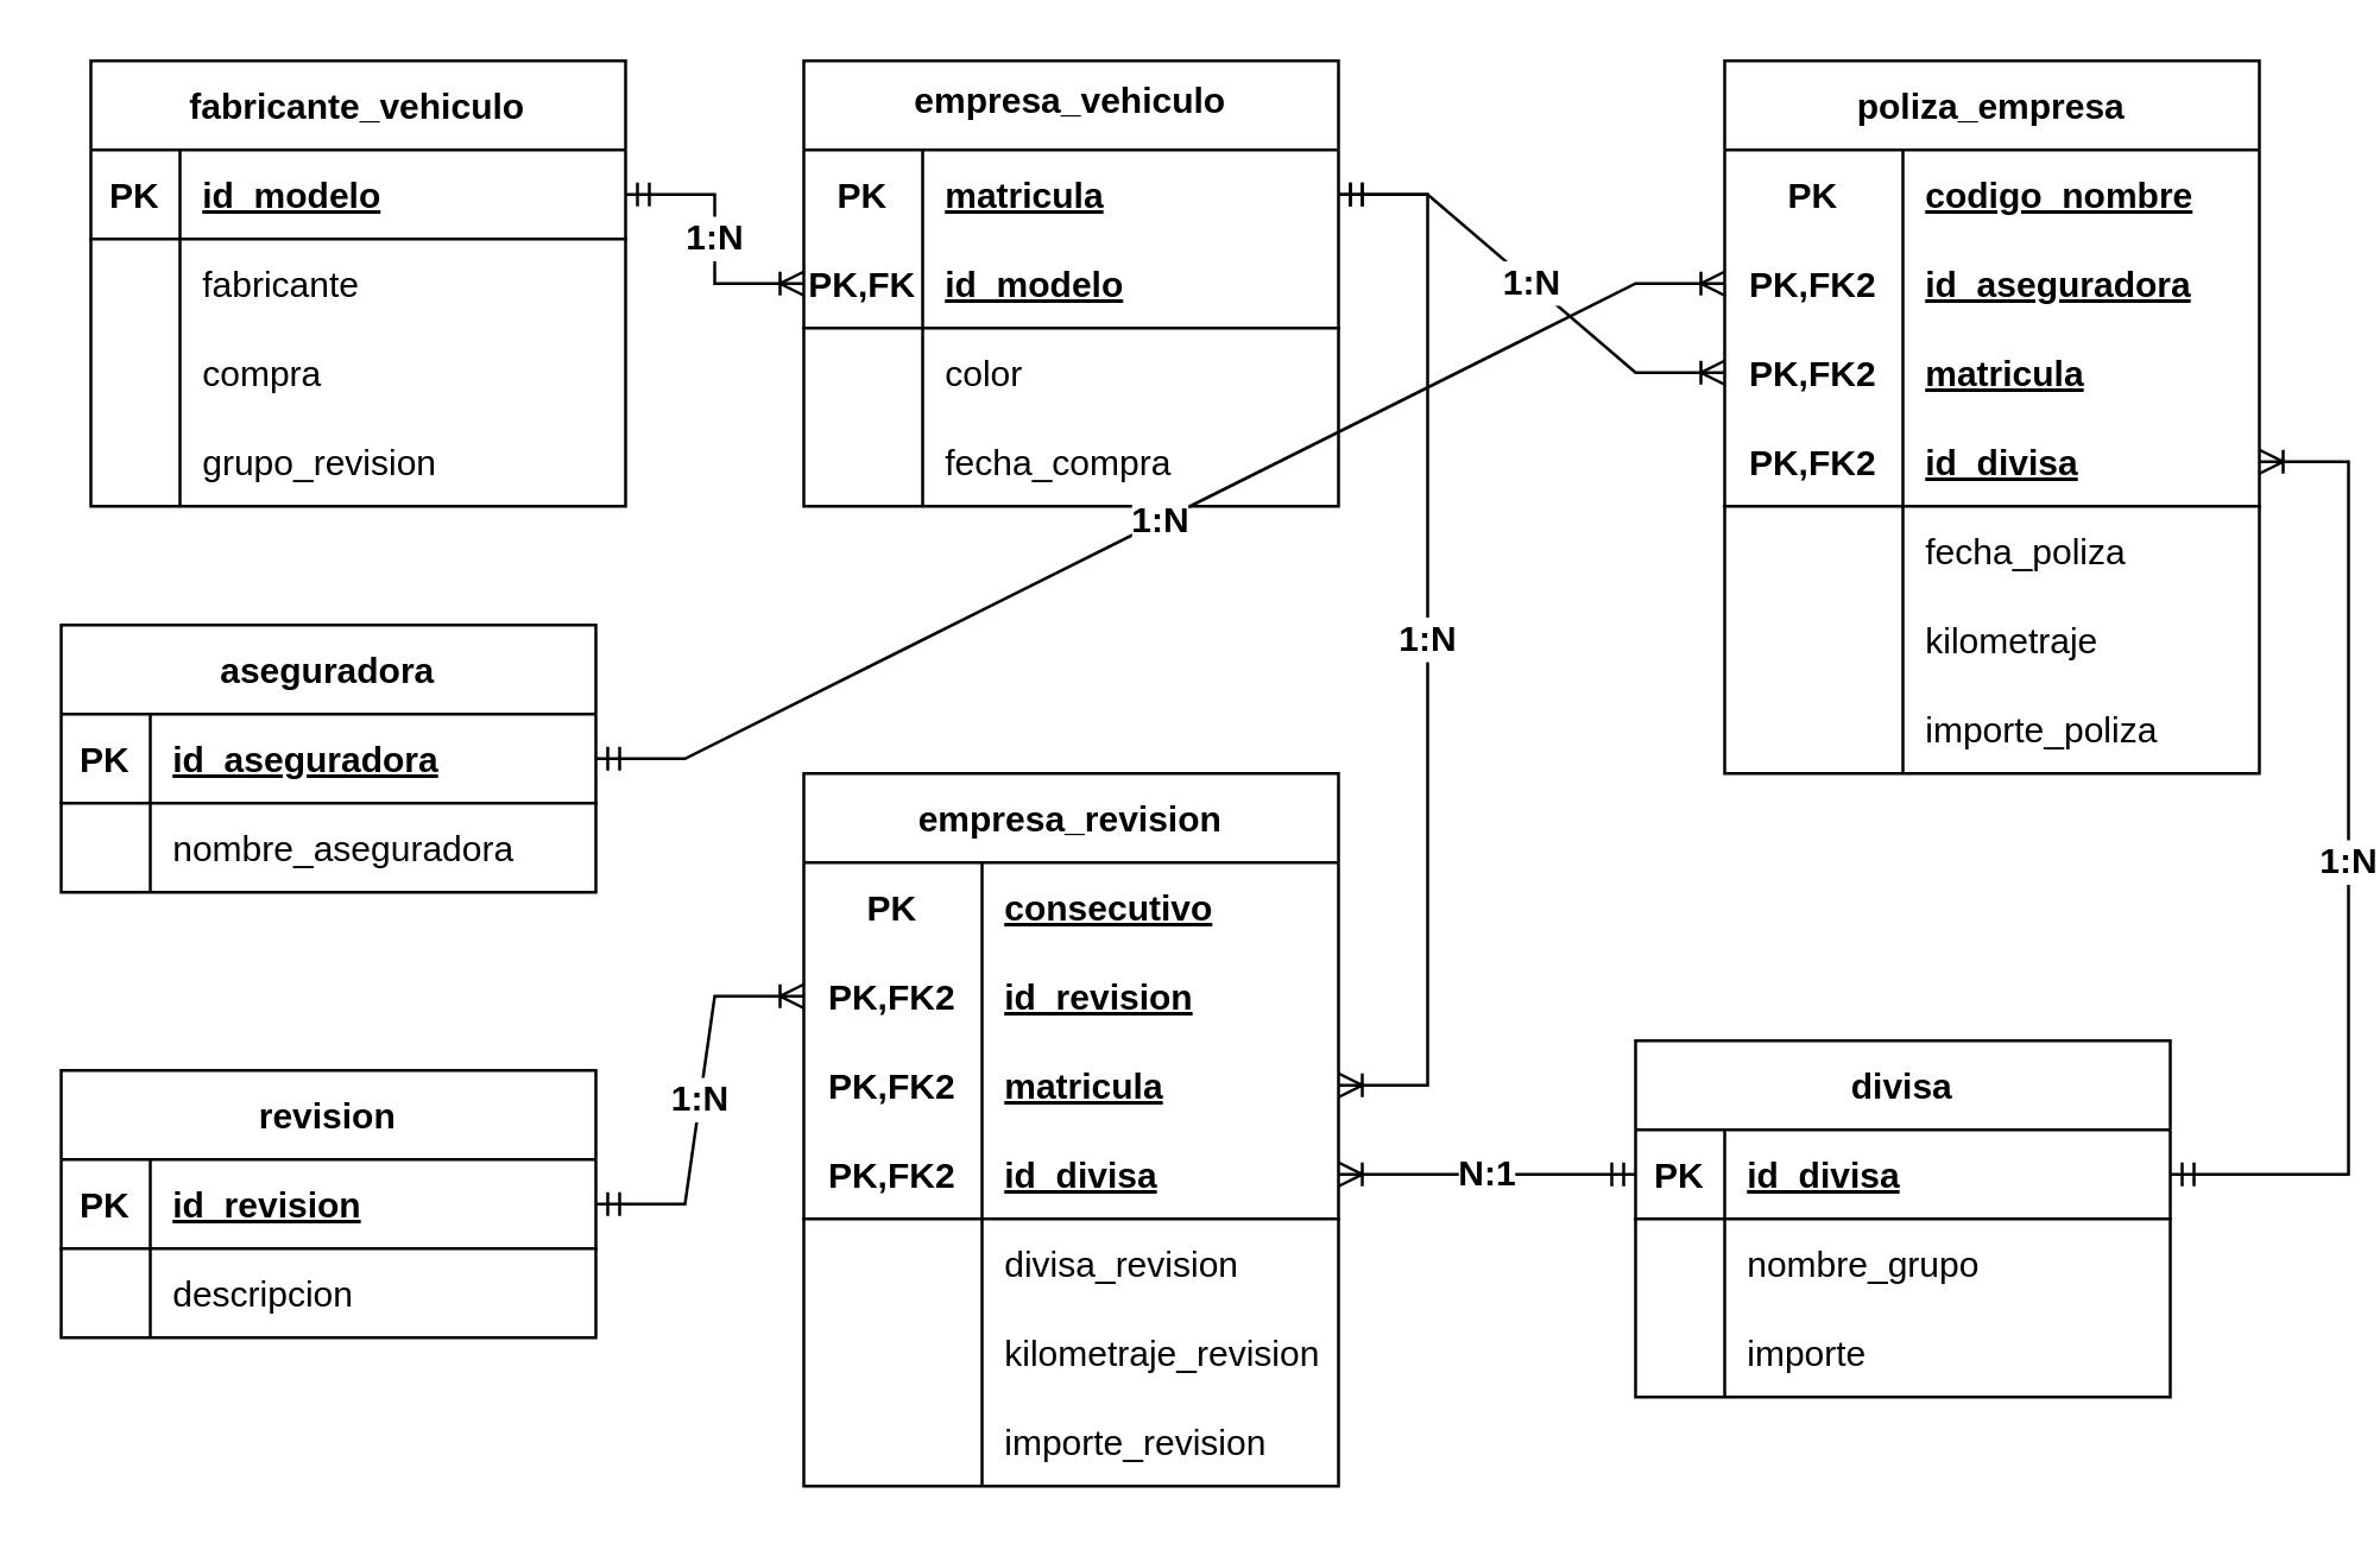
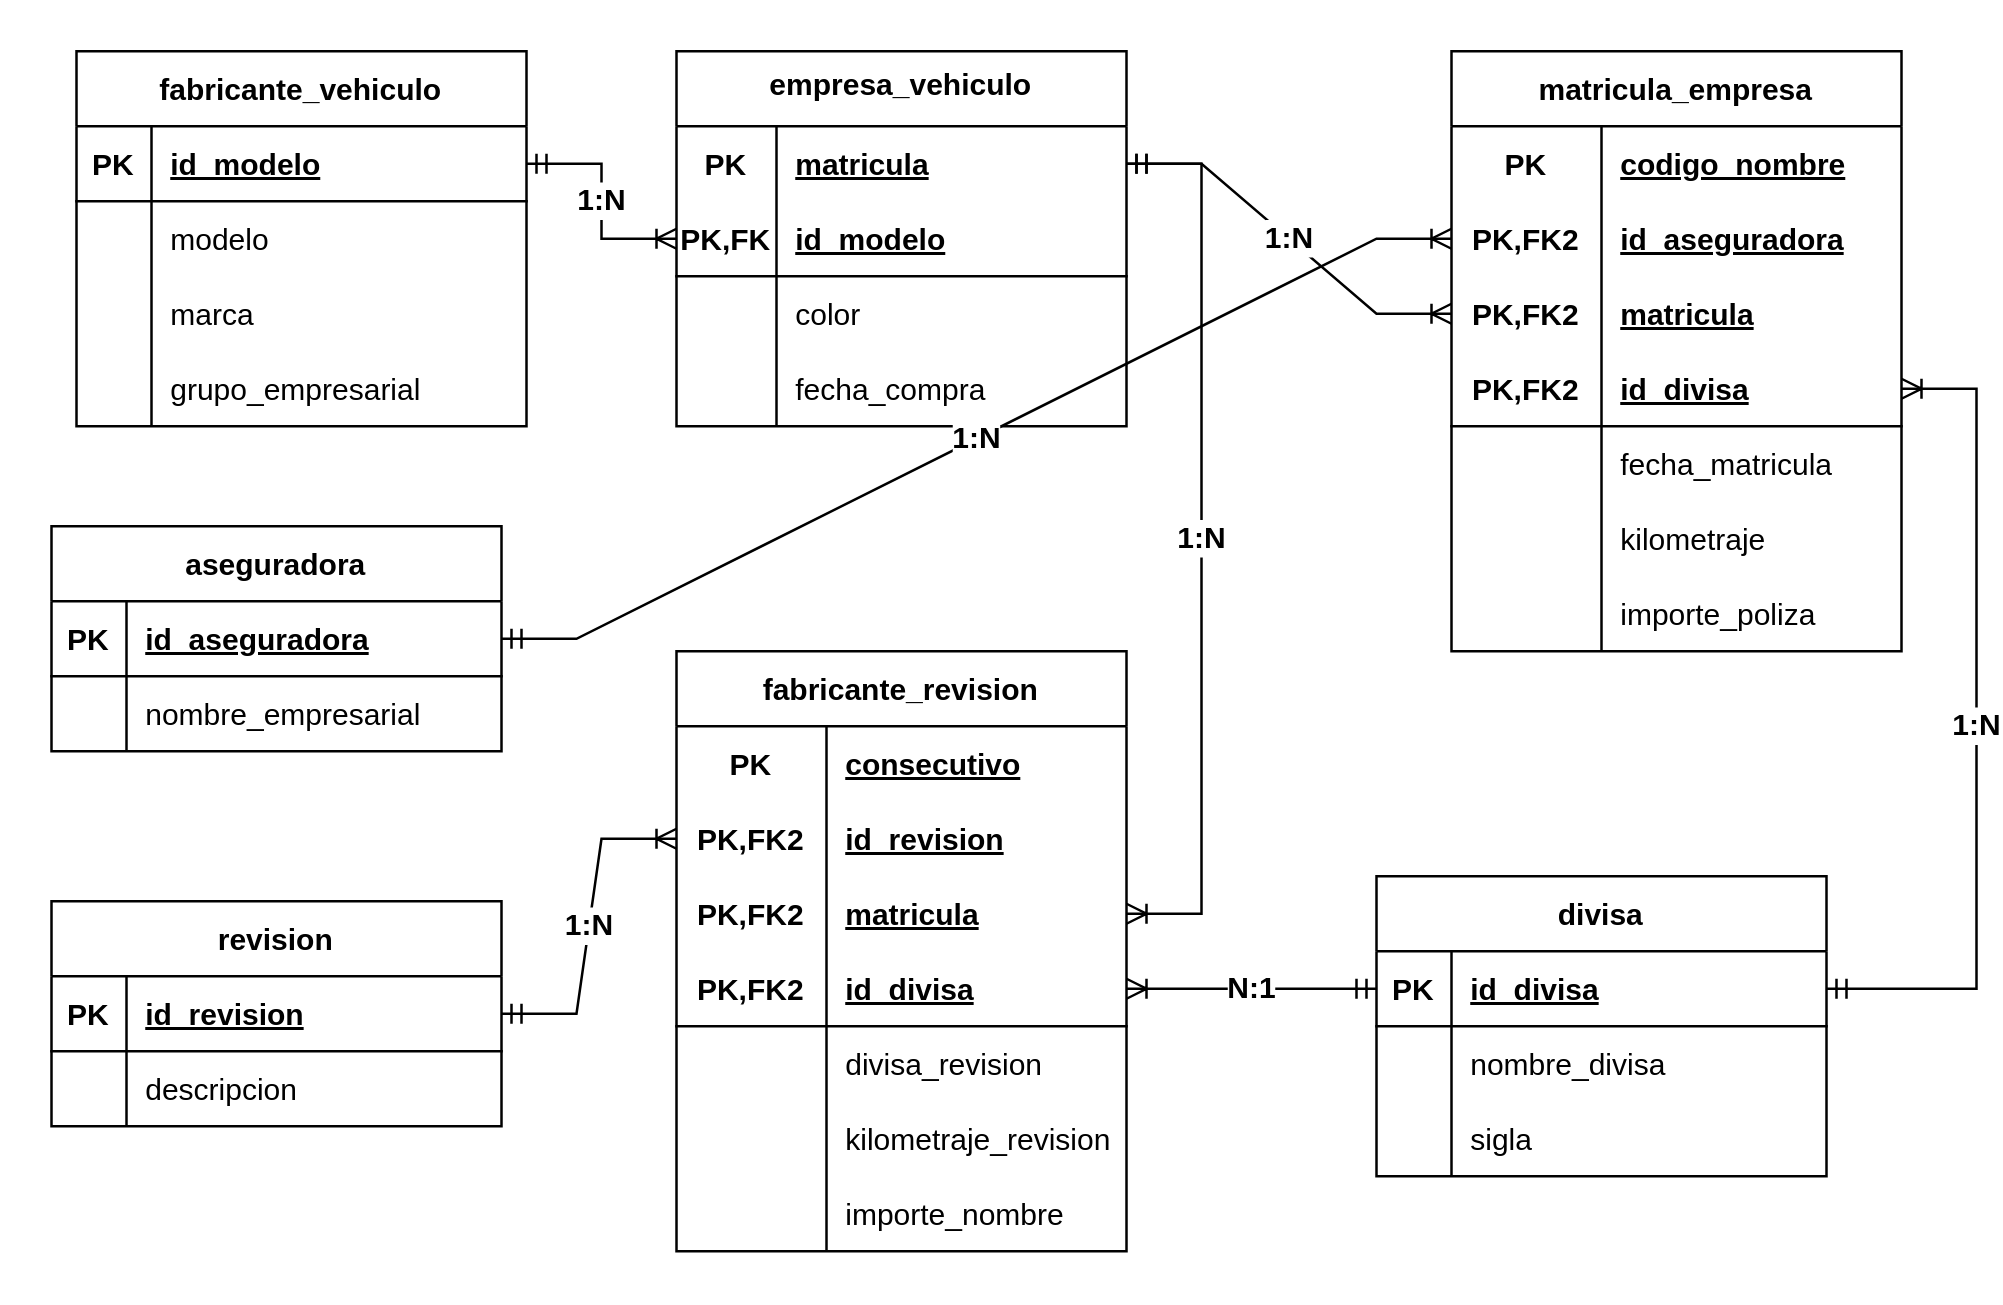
- <mxCell id="28" value="poliza_empresa" style="shape=table;startSize=30;container=1;collapsible=1;childLayout=tableLayout;fixedRows=1;rowLines=0;fontStyle=1;align=center;resizeLast=1;strokeColor=default;fontSize=12;" parent="1" vertex="1"><mxGeometry x="580" y="20" width="180" height="240" as="geometry" /></mxCell>
+ <mxCell id="28" value="matricula_empresa" style="shape=table;startSize=30;container=1;collapsible=1;childLayout=tableLayout;fixedRows=1;rowLines=0;fontStyle=1;align=center;resizeLast=1;strokeColor=default;fontSize=12;" parent="1" vertex="1"><mxGeometry x="580" y="20" width="180" height="240" as="geometry" /></mxCell>
- <mxCell id="8" value="fabricante" style="shape=partialRectangle;connectable=0;fillColor=none;top=0;left=0;bottom=0;right=0;align=left;spacingLeft=6;overflow=hidden;" parent="6" vertex="1"><mxGeometry x="30" width="150" height="30" as="geometry"><mxRectangle width="150" height="30" as="alternateBounds" /></mxGeometry></mxCell>
+ <mxCell id="8" value="modelo" style="shape=partialRectangle;connectable=0;fillColor=none;top=0;left=0;bottom=0;right=0;align=left;spacingLeft=6;overflow=hidden;" parent="6" vertex="1"><mxGeometry x="30" width="150" height="30" as="geometry"><mxRectangle width="150" height="30" as="alternateBounds" /></mxGeometry></mxCell>
- <mxCell id="11" value="compra" style="shape=partialRectangle;connectable=0;fillColor=none;top=0;left=0;bottom=0;right=0;align=left;spacingLeft=6;overflow=hidden;" parent="9" vertex="1"><mxGeometry x="30" width="150" height="30" as="geometry"><mxRectangle width="150" height="30" as="alternateBounds" /></mxGeometry></mxCell>
+ <mxCell id="11" value="marca" style="shape=partialRectangle;connectable=0;fillColor=none;top=0;left=0;bottom=0;right=0;align=left;spacingLeft=6;overflow=hidden;" parent="9" vertex="1"><mxGeometry x="30" width="150" height="30" as="geometry"><mxRectangle width="150" height="30" as="alternateBounds" /></mxGeometry></mxCell>
- <mxCell id="14" value="grupo_revision" style="shape=partialRectangle;connectable=0;fillColor=none;top=0;left=0;bottom=0;right=0;align=left;spacingLeft=6;overflow=hidden;" parent="12" vertex="1"><mxGeometry x="30" width="150" height="30" as="geometry"><mxRectangle width="150" height="30" as="alternateBounds" /></mxGeometry></mxCell>
+ <mxCell id="14" value="grupo_empresarial" style="shape=partialRectangle;connectable=0;fillColor=none;top=0;left=0;bottom=0;right=0;align=left;spacingLeft=6;overflow=hidden;" parent="12" vertex="1"><mxGeometry x="30" width="150" height="30" as="geometry"><mxRectangle width="150" height="30" as="alternateBounds" /></mxGeometry></mxCell>
- <mxCell id="43" value="fecha_poliza" style="shape=partialRectangle;connectable=0;fillColor=none;top=0;left=0;bottom=0;right=0;align=left;spacingLeft=6;overflow=hidden;strokeColor=default;fontSize=12;" parent="41" vertex="1"><mxGeometry x="60" width="120" height="30" as="geometry"><mxRectangle width="120" height="30" as="alternateBounds" /></mxGeometry></mxCell>
+ <mxCell id="43" value="fecha_matricula" style="shape=partialRectangle;connectable=0;fillColor=none;top=0;left=0;bottom=0;right=0;align=left;spacingLeft=6;overflow=hidden;strokeColor=default;fontSize=12;" parent="41" vertex="1"><mxGeometry x="60" width="120" height="30" as="geometry"><mxRectangle width="120" height="30" as="alternateBounds" /></mxGeometry></mxCell>
- <mxCell id="71" value="empresa_revision" style="shape=table;startSize=30;container=1;collapsible=1;childLayout=tableLayout;fixedRows=1;rowLines=0;fontStyle=1;align=center;resizeLast=1;strokeColor=default;fontSize=12;" parent="1" vertex="1"><mxGeometry x="270" y="260" width="180" height="240" as="geometry" /></mxCell>
+ <mxCell id="71" value="fabricante_revision" style="shape=table;startSize=30;container=1;collapsible=1;childLayout=tableLayout;fixedRows=1;rowLines=0;fontStyle=1;align=center;resizeLast=1;strokeColor=default;fontSize=12;" parent="1" vertex="1"><mxGeometry x="270" y="260" width="180" height="240" as="geometry" /></mxCell>
- <mxCell id="56" value="nombre_aseguradora" style="shape=partialRectangle;connectable=0;fillColor=none;top=0;left=0;bottom=0;right=0;align=left;spacingLeft=6;overflow=hidden;strokeColor=default;fontSize=12;" parent="54" vertex="1"><mxGeometry x="30" width="150" height="30" as="geometry"><mxRectangle width="150" height="30" as="alternateBounds" /></mxGeometry></mxCell>
+ <mxCell id="56" value="nombre_empresarial" style="shape=partialRectangle;connectable=0;fillColor=none;top=0;left=0;bottom=0;right=0;align=left;spacingLeft=6;overflow=hidden;strokeColor=default;fontSize=12;" parent="54" vertex="1"><mxGeometry x="30" width="150" height="30" as="geometry"><mxRectangle width="150" height="30" as="alternateBounds" /></mxGeometry></mxCell>
- <mxCell id="66" value="nombre_grupo" style="shape=partialRectangle;connectable=0;fillColor=none;top=0;left=0;bottom=0;right=0;align=left;spacingLeft=6;overflow=hidden;strokeColor=default;fontSize=12;" parent="64" vertex="1"><mxGeometry x="30" width="150" height="30" as="geometry"><mxRectangle width="150" height="30" as="alternateBounds" /></mxGeometry></mxCell>
+ <mxCell id="66" value="nombre_divisa" style="shape=partialRectangle;connectable=0;fillColor=none;top=0;left=0;bottom=0;right=0;align=left;spacingLeft=6;overflow=hidden;strokeColor=default;fontSize=12;" parent="64" vertex="1"><mxGeometry x="30" width="150" height="30" as="geometry"><mxRectangle width="150" height="30" as="alternateBounds" /></mxGeometry></mxCell>
- <mxCell id="69" value="importe" style="shape=partialRectangle;connectable=0;fillColor=none;top=0;left=0;bottom=0;right=0;align=left;spacingLeft=6;overflow=hidden;strokeColor=default;fontSize=12;" parent="67" vertex="1"><mxGeometry x="30" width="150" height="30" as="geometry"><mxRectangle width="150" height="30" as="alternateBounds" /></mxGeometry></mxCell>
+ <mxCell id="69" value="sigla" style="shape=partialRectangle;connectable=0;fillColor=none;top=0;left=0;bottom=0;right=0;align=left;spacingLeft=6;overflow=hidden;strokeColor=default;fontSize=12;" parent="67" vertex="1"><mxGeometry x="30" width="150" height="30" as="geometry"><mxRectangle width="150" height="30" as="alternateBounds" /></mxGeometry></mxCell>
- <mxCell id="92" value="importe_revision" style="shape=partialRectangle;connectable=0;fillColor=none;top=0;left=0;bottom=0;right=0;align=left;spacingLeft=6;overflow=hidden;strokeColor=default;fontSize=12;" parent="90" vertex="1"><mxGeometry x="60" width="120" height="30" as="geometry"><mxRectangle width="120" height="30" as="alternateBounds" /></mxGeometry></mxCell>
+ <mxCell id="92" value="importe_nombre" style="shape=partialRectangle;connectable=0;fillColor=none;top=0;left=0;bottom=0;right=0;align=left;spacingLeft=6;overflow=hidden;strokeColor=default;fontSize=12;" parent="90" vertex="1"><mxGeometry x="60" width="120" height="30" as="geometry"><mxRectangle width="120" height="30" as="alternateBounds" /></mxGeometry></mxCell>
